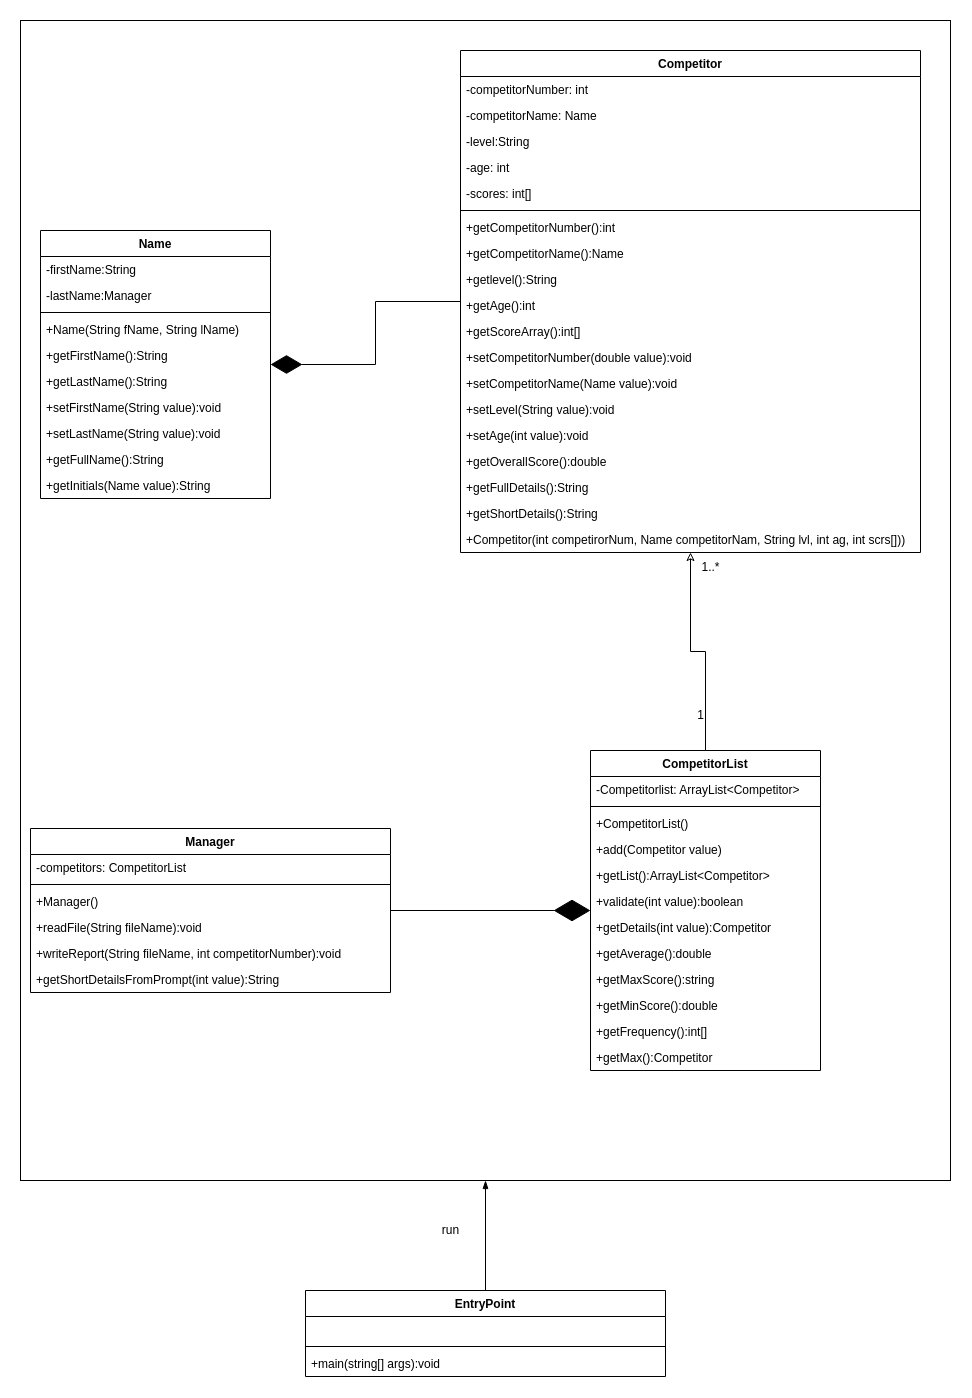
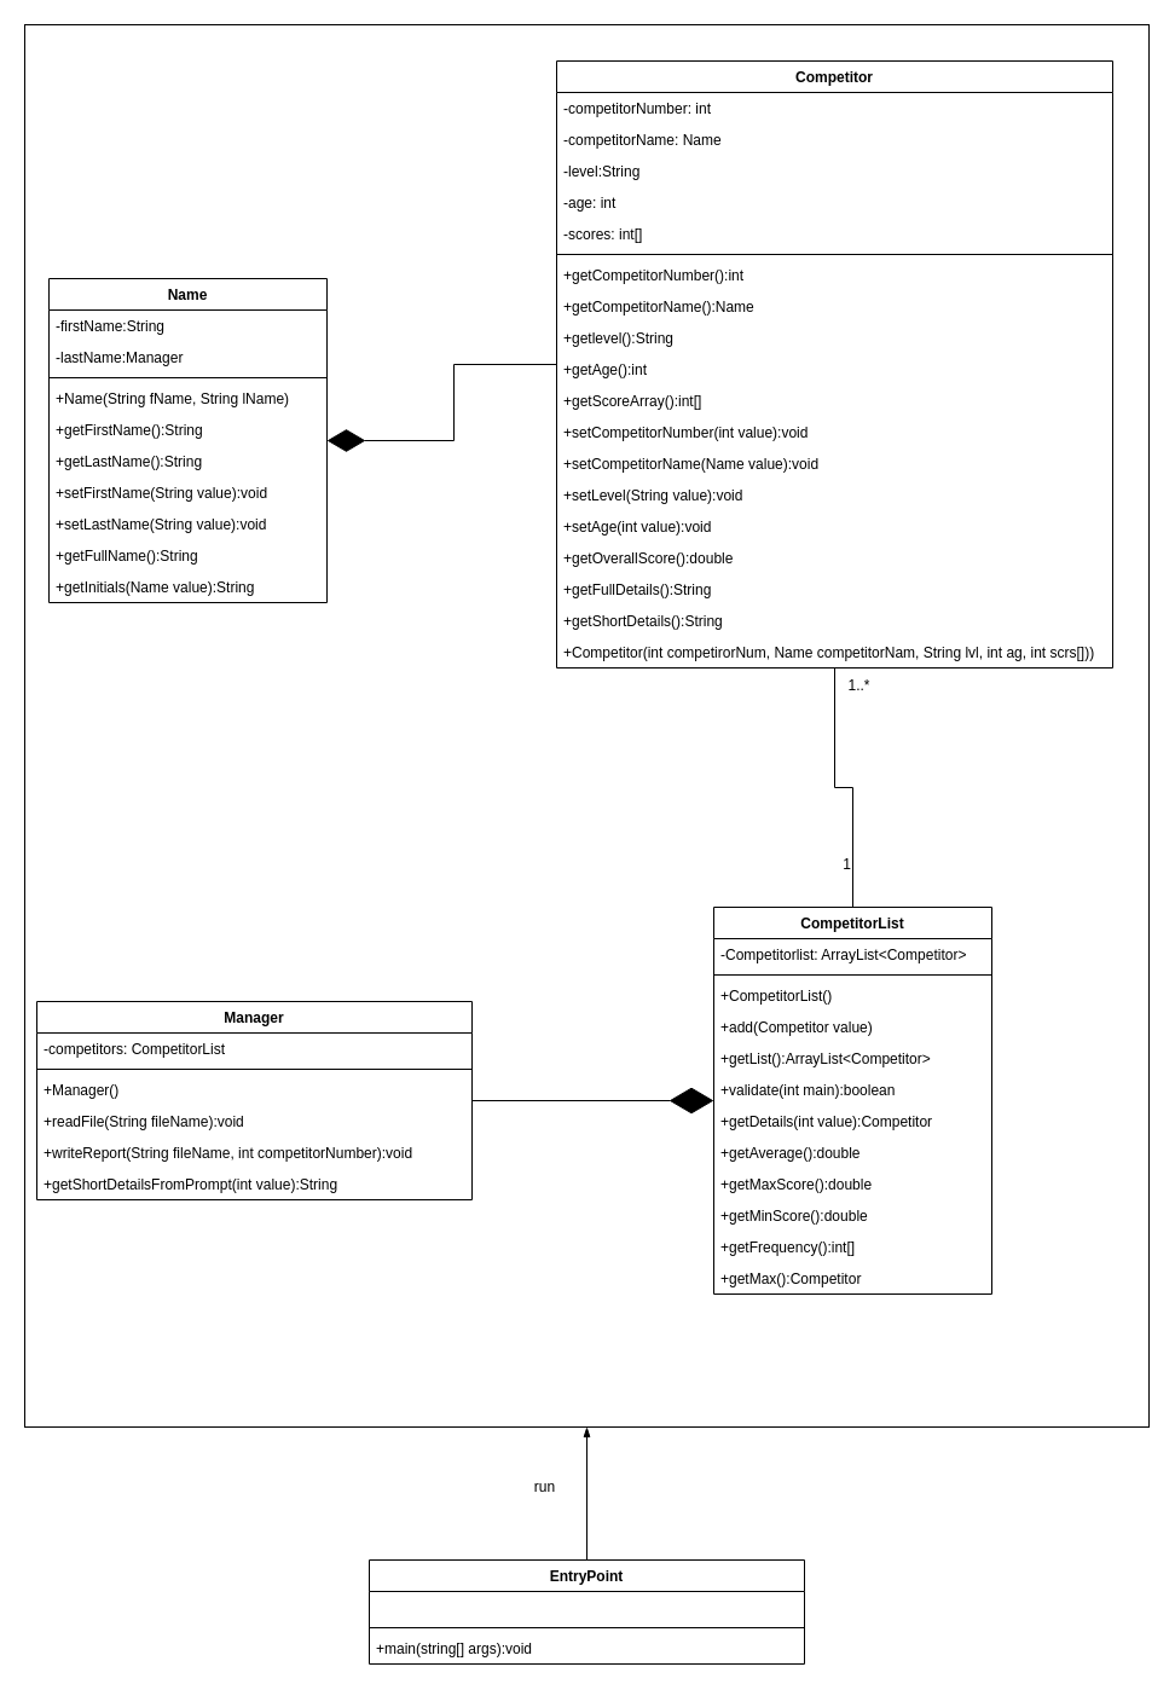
- <mxCell id="16" value="+setCompetitorNumber(double value):void " style="text;strokeColor=none;fillColor=none;align=left;verticalAlign=top;spacingLeft=4;spacingRight=4;overflow=hidden;rotatable=0;points=[[0,0.5],[1,0.5]];portConstraint=eastwest;" vertex="1" parent="4"><mxGeometry y="294" width="460" height="26" as="geometry" /></mxCell>
+ <mxCell id="16" value="+setCompetitorNumber(int value):void " style="text;strokeColor=none;fillColor=none;align=left;verticalAlign=top;spacingLeft=4;spacingRight=4;overflow=hidden;rotatable=0;points=[[0,0.5],[1,0.5]];portConstraint=eastwest;" vertex="1" parent="4"><mxGeometry y="294" width="460" height="26" as="geometry" /></mxCell>
- <mxCell id="24" style="edgeStyle=orthogonalEdgeStyle;rounded=0;orthogonalLoop=1;jettySize=auto;html=1;endArrow=classic;endFill=0;startArrow=none;startFill=0;targetPerimeterSpacing=0;endSize=6;startSize=34;" edge="1" parent="1" source="25" target="4"><mxGeometry relative="1" as="geometry" /></mxCell>
+ <mxCell id="24" style="edgeStyle=orthogonalEdgeStyle;rounded=0;orthogonalLoop=1;jettySize=auto;html=1;endArrow=none;endFill=0;startArrow=none;startFill=0;targetPerimeterSpacing=0;endSize=6;startSize=34;" edge="1" parent="1" source="25" target="4"><mxGeometry relative="1" as="geometry" /></mxCell>
- <mxCell id="31" value="+validate(int value):boolean" style="text;strokeColor=none;fillColor=none;align=left;verticalAlign=top;spacingLeft=4;spacingRight=4;overflow=hidden;rotatable=0;points=[[0,0.5],[1,0.5]];portConstraint=eastwest;" vertex="1" parent="25"><mxGeometry y="138" width="230" height="26" as="geometry" /></mxCell>
+ <mxCell id="31" value="+validate(int main):boolean" style="text;strokeColor=none;fillColor=none;align=left;verticalAlign=top;spacingLeft=4;spacingRight=4;overflow=hidden;rotatable=0;points=[[0,0.5],[1,0.5]];portConstraint=eastwest;" vertex="1" parent="25"><mxGeometry y="138" width="230" height="26" as="geometry" /></mxCell>
- <mxCell id="34" value="+getMaxScore():string" style="text;strokeColor=none;fillColor=none;align=left;verticalAlign=top;spacingLeft=4;spacingRight=4;overflow=hidden;rotatable=0;points=[[0,0.5],[1,0.5]];portConstraint=eastwest;" vertex="1" parent="25"><mxGeometry y="216" width="230" height="26" as="geometry" /></mxCell>
+ <mxCell id="34" value="+getMaxScore():double" style="text;strokeColor=none;fillColor=none;align=left;verticalAlign=top;spacingLeft=4;spacingRight=4;overflow=hidden;rotatable=0;points=[[0,0.5],[1,0.5]];portConstraint=eastwest;" vertex="1" parent="25"><mxGeometry y="216" width="230" height="26" as="geometry" /></mxCell>
